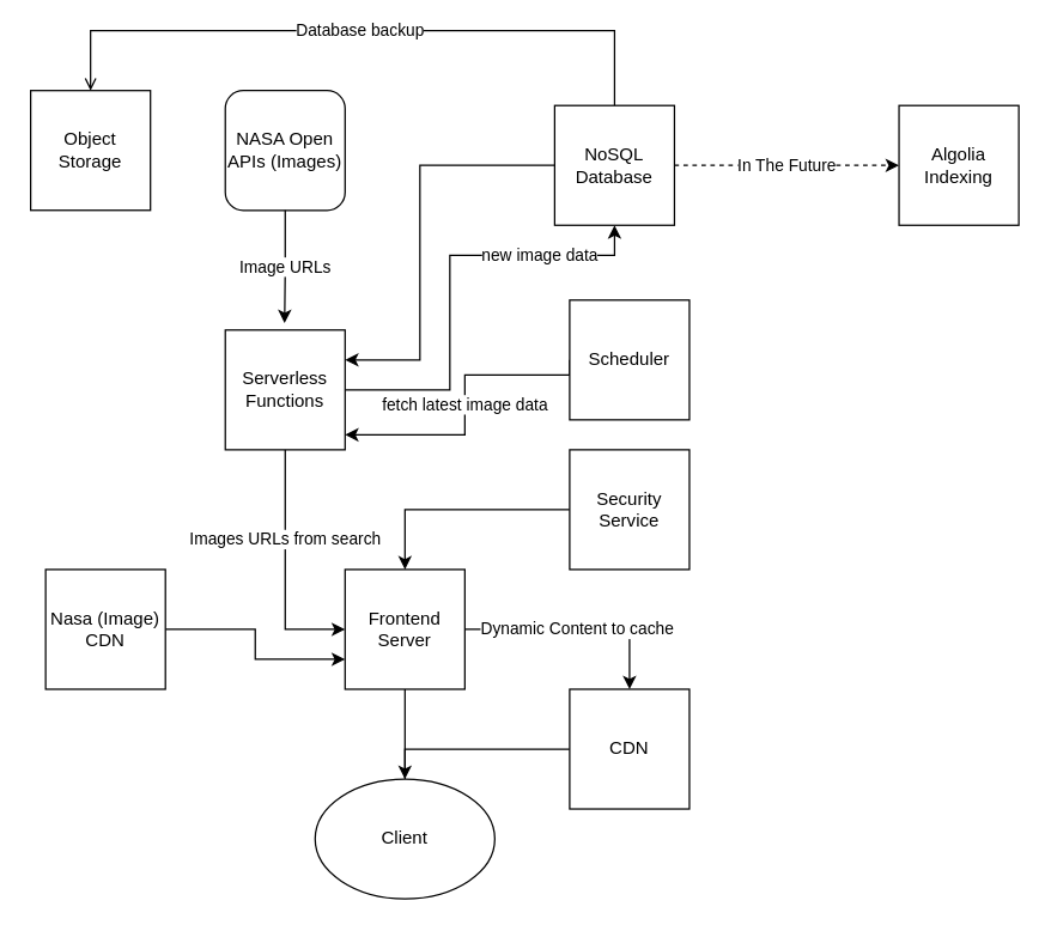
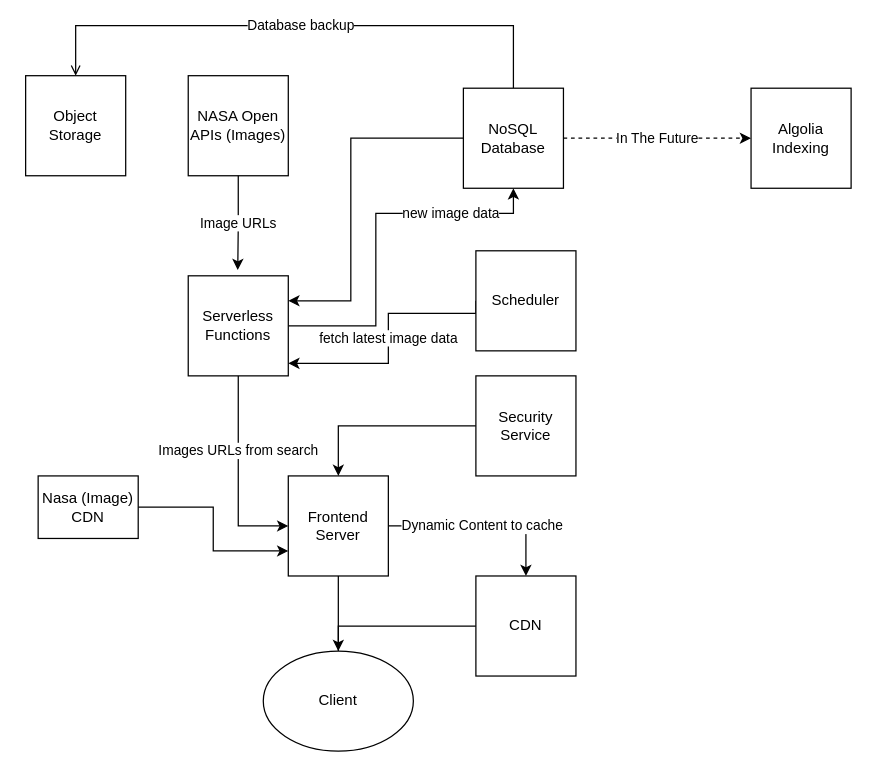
- <mxCell id="14" value="NASA Open APIs (Images)" style="whiteSpace=wrap;html=1;aspect=fixed;rounded=1;" vertex="1" parent="1"><mxGeometry x="150" y="60" width="80" height="80" as="geometry" /></mxCell>
+ <mxCell id="14" value="NASA Open APIs (Images)" style="whiteSpace=wrap;html=1;aspect=fixed;" vertex="1" parent="1"><mxGeometry x="150" y="60" width="80" height="80" as="geometry" /></mxCell>
- <mxCell id="17" value="Nasa (Image) CDN" style="whiteSpace=wrap;html=1;aspect=fixed;" vertex="1" parent="1"><mxGeometry x="30" y="380" width="80" height="80" as="geometry" /></mxCell>
+ <mxCell id="17" value="Nasa (Image) CDN" style="whiteSpace=wrap;html=1;aspect=fixed;" vertex="1" parent="1"><mxGeometry x="30" y="380" width="80" height="50" as="geometry" /></mxCell>
